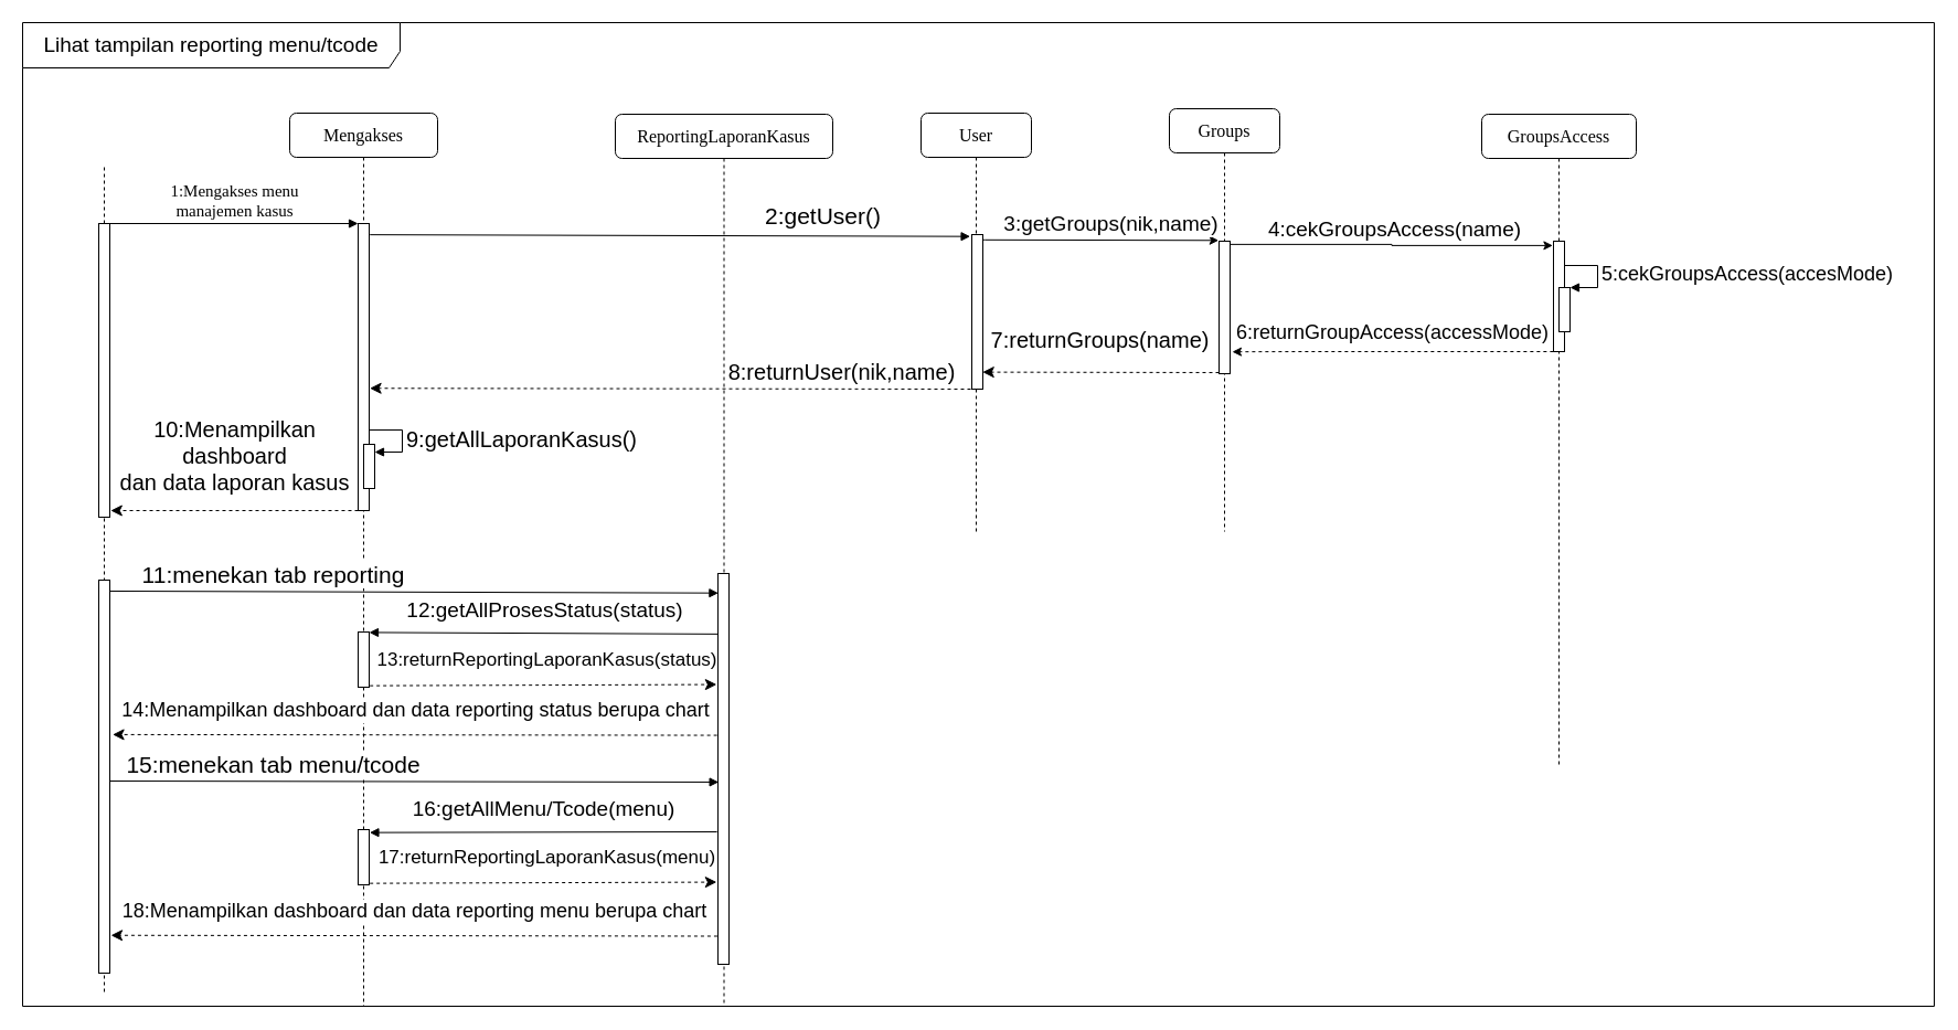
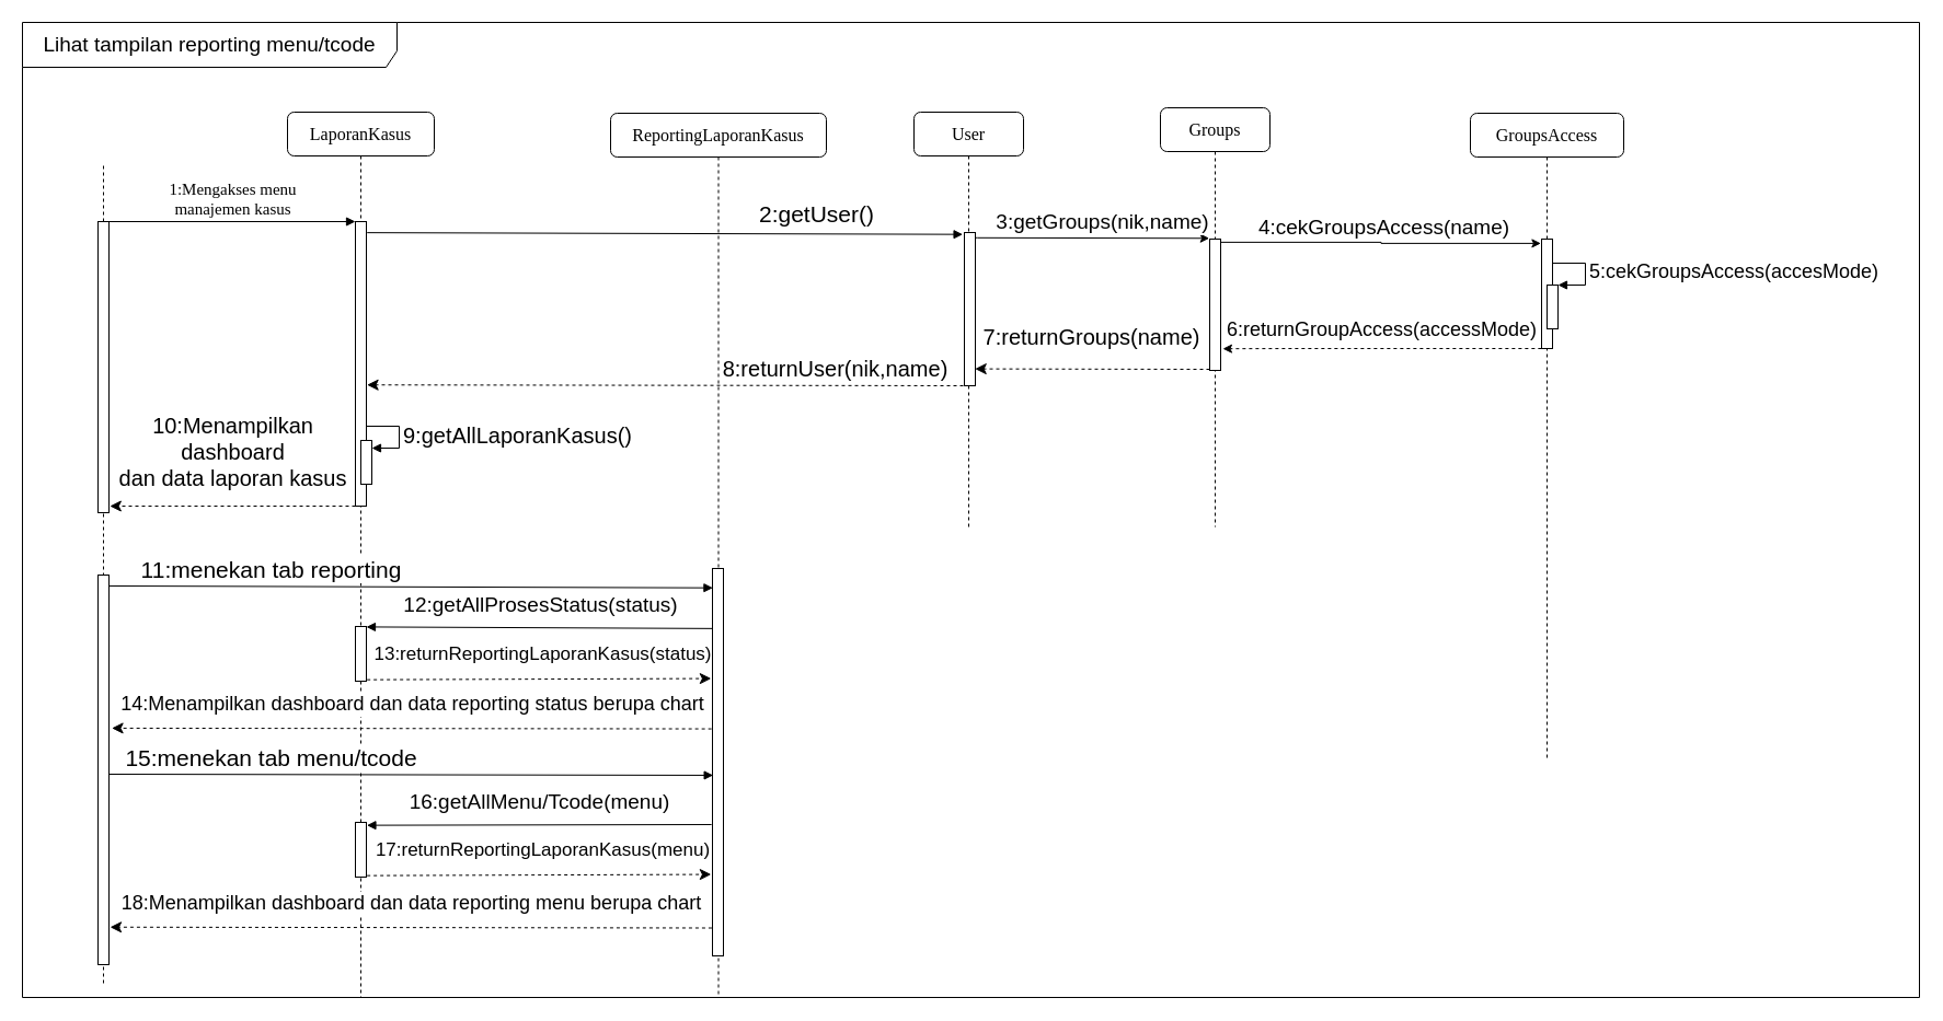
- <mxCell id="3" value="&lt;font style=&quot;font-size: 16px;&quot;&gt;Mengakses&lt;/font&gt;" style="shape=umlLifeline;perimeter=lifelinePerimeter;whiteSpace=wrap;html=1;container=1;collapsible=0;recursiveResize=0;outlineConnect=0;rounded=1;shadow=0;comic=0;labelBackgroundColor=none;strokeWidth=1;fontFamily=Verdana;fontSize=12;align=center;" vertex="1" parent="1"><mxGeometry x="262" y="102" width="134" height="809" as="geometry" /></mxCell>
+ <mxCell id="3" value="&lt;font style=&quot;font-size: 16px;&quot;&gt;LaporanKasus&lt;/font&gt;" style="shape=umlLifeline;perimeter=lifelinePerimeter;whiteSpace=wrap;html=1;container=1;collapsible=0;recursiveResize=0;outlineConnect=0;rounded=1;shadow=0;comic=0;labelBackgroundColor=none;strokeWidth=1;fontFamily=Verdana;fontSize=12;align=center;" vertex="1" parent="1"><mxGeometry x="262" y="102" width="134" height="809" as="geometry" /></mxCell>
